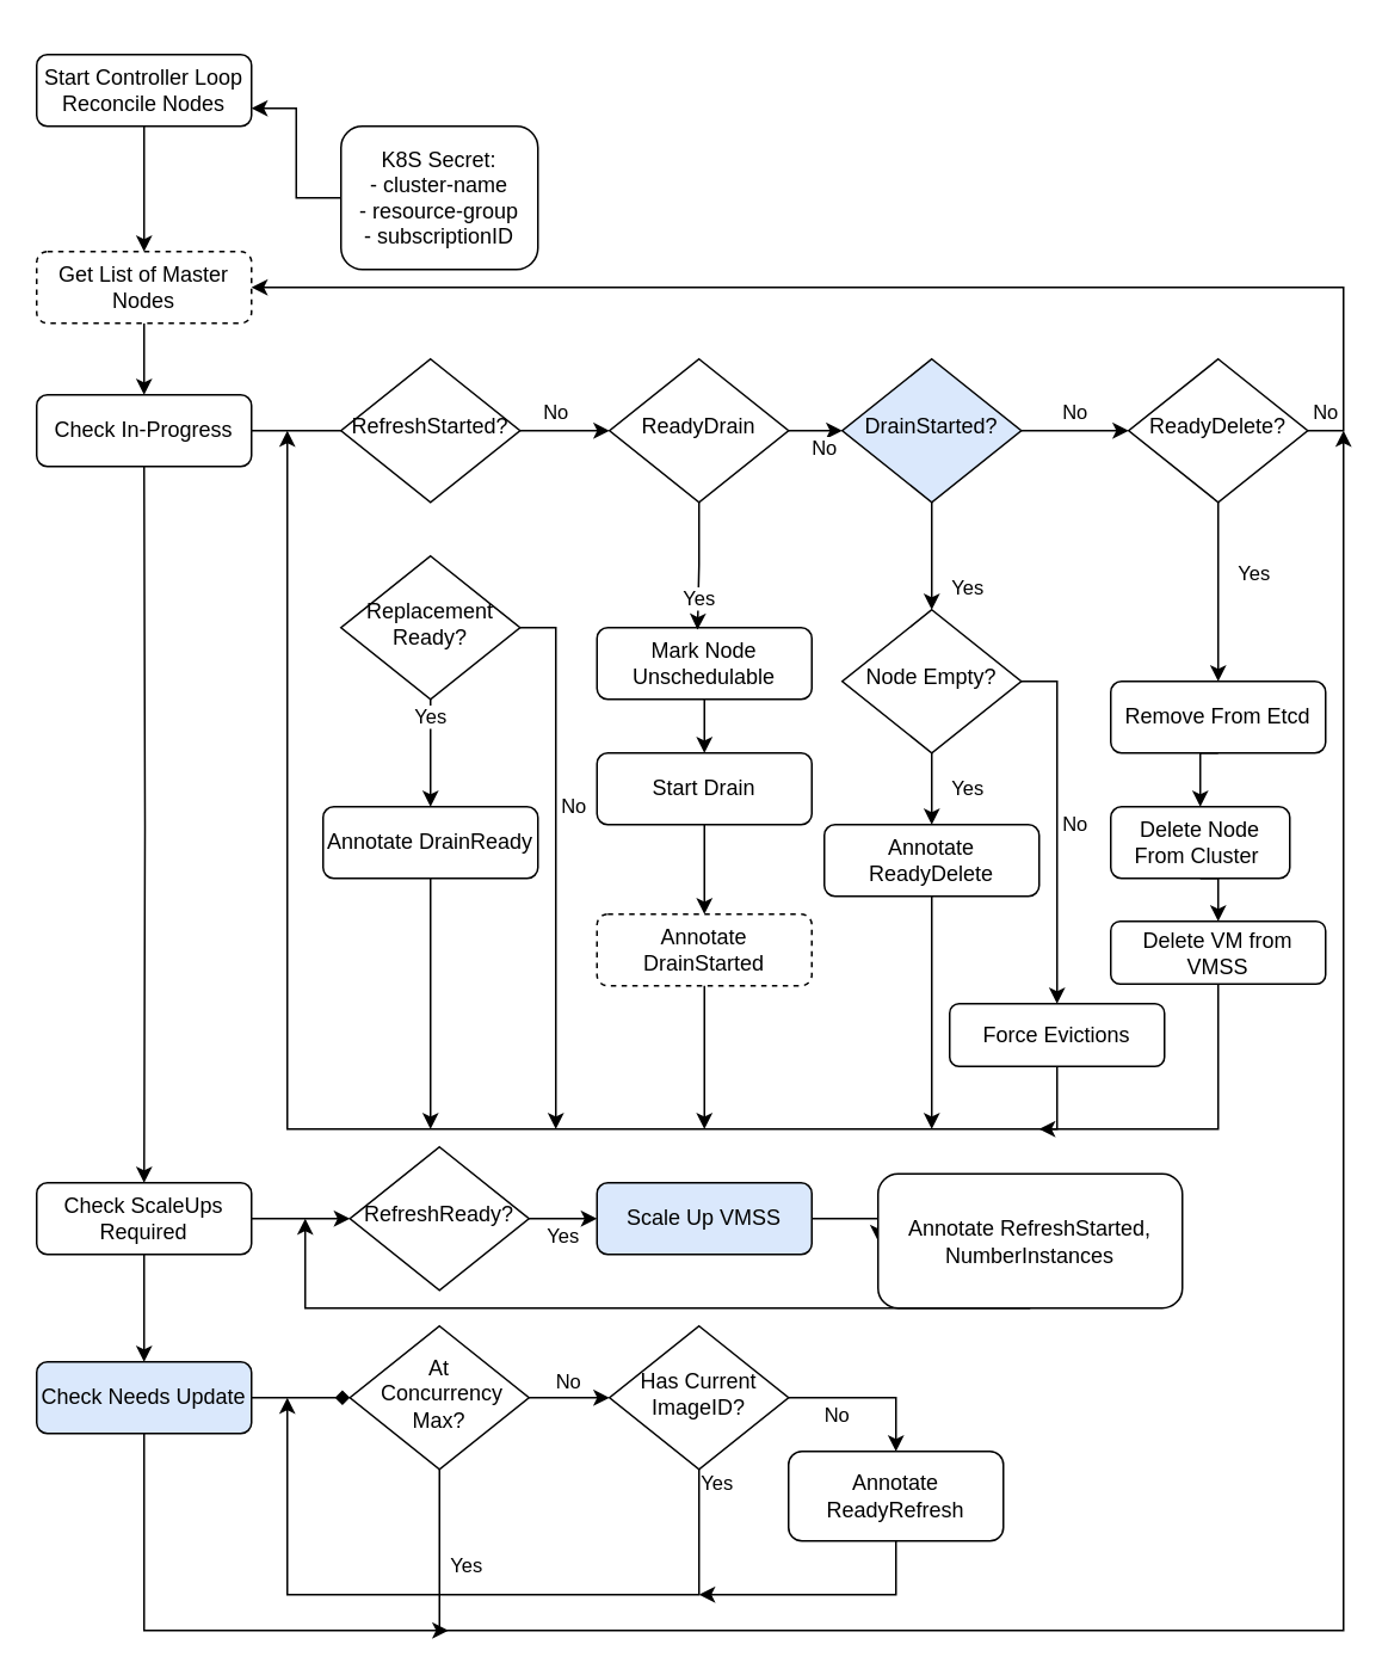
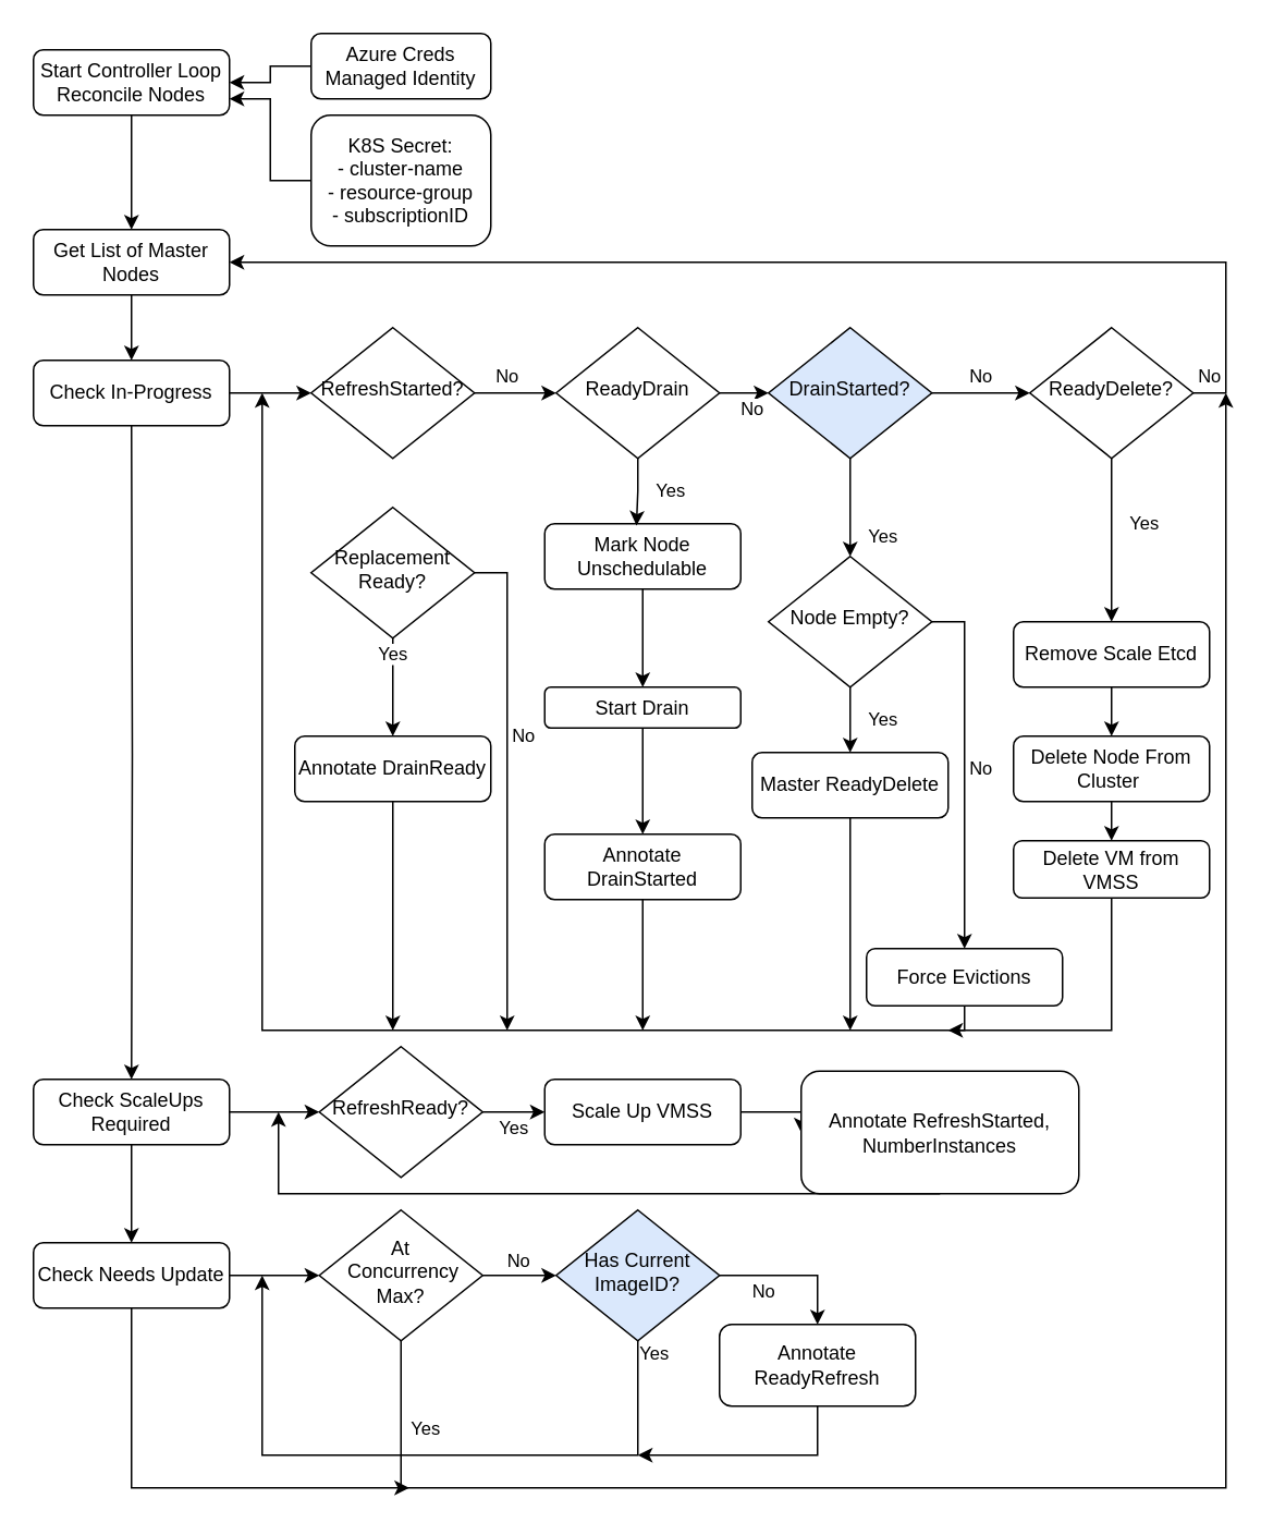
+ <mxCell id="4" value="Azure Creds Managed Identity" style="rounded=1;whiteSpace=wrap;html=1;fontSize=12;glass=0;strokeWidth=1;shadow=0;" parent="1" vertex="1"><mxGeometry x="190" y="20" width="110" height="40" as="geometry" /></mxCell>
+ <mxCell id="3" style="edgeStyle=orthogonalEdgeStyle;rounded=0;orthogonalLoop=1;jettySize=auto;html=1;entryX=1;entryY=0.5;entryDx=0;entryDy=0;" parent="1" source="4" target="2" edge="1"><mxGeometry relative="1" as="geometry" /></mxCell>
- <mxCell id="6" value="Get List of Master Nodes" style="rounded=1;whiteSpace=wrap;html=1;fontSize=12;glass=0;strokeWidth=1;shadow=0;dashed=1;" parent="1" vertex="1"><mxGeometry x="20" y="140" width="120" height="40" as="geometry" /></mxCell>
+ <mxCell id="6" value="Get List of Master Nodes" style="rounded=1;whiteSpace=wrap;html=1;fontSize=12;glass=0;strokeWidth=1;shadow=0;" parent="1" vertex="1"><mxGeometry x="20" y="140" width="120" height="40" as="geometry" /></mxCell>
- <mxCell id="54" style="edgeStyle=orthogonalEdgeStyle;rounded=0;orthogonalLoop=1;jettySize=auto;html=1;exitX=1;exitY=0.5;exitDx=0;exitDy=0;entryX=0;entryY=0.5;entryDx=0;entryDy=0;endArrow=none;" parent="1" source="49" target="8" edge="1"><mxGeometry relative="1" as="geometry"><mxPoint x="90" y="680" as="sourcePoint" /><mxPoint x="90" y="725" as="targetPoint" /></mxGeometry></mxCell>
+ <mxCell id="54" style="edgeStyle=orthogonalEdgeStyle;rounded=0;orthogonalLoop=1;jettySize=auto;html=1;exitX=1;exitY=0.5;exitDx=0;exitDy=0;entryX=0;entryY=0.5;entryDx=0;entryDy=0;" parent="1" source="49" target="8" edge="1"><mxGeometry relative="1" as="geometry"><mxPoint x="90" y="680" as="sourcePoint" /><mxPoint x="90" y="725" as="targetPoint" /></mxGeometry></mxCell>
- <mxCell id="16" value="Mark Node Unschedulable" style="rounded=1;whiteSpace=wrap;html=1;fontSize=12;glass=0;strokeWidth=1;shadow=0;" parent="1" vertex="1"><mxGeometry x="333" y="350" width="120" height="40" as="geometry" /></mxCell>
+ <mxCell id="16" value="Mark Node Unschedulable" style="rounded=1;whiteSpace=wrap;html=1;fontSize=12;glass=0;strokeWidth=1;shadow=0;" parent="1" vertex="1"><mxGeometry x="333" y="320" width="120" height="40" as="geometry" /></mxCell>
- <mxCell id="19" value="Remove From Etcd" style="rounded=1;whiteSpace=wrap;html=1;fontSize=12;glass=0;strokeWidth=1;shadow=0;" parent="1" vertex="1"><mxGeometry x="620" y="380" width="120" height="40" as="geometry" /></mxCell>
+ <mxCell id="19" value="Remove Scale Etcd" style="rounded=1;whiteSpace=wrap;html=1;fontSize=12;glass=0;strokeWidth=1;shadow=0;" parent="1" vertex="1"><mxGeometry x="620" y="380" width="120" height="40" as="geometry" /></mxCell>
- <mxCell id="21" value="Start Drain" style="rounded=1;whiteSpace=wrap;html=1;fontSize=12;glass=0;strokeWidth=1;shadow=0;" parent="1" vertex="1"><mxGeometry x="333" y="420" width="120" height="40" as="geometry" /></mxCell>
+ <mxCell id="21" value="Start Drain" style="rounded=1;whiteSpace=wrap;html=1;fontSize=12;glass=0;strokeWidth=1;shadow=0;" parent="1" vertex="1"><mxGeometry x="333" y="420" width="120" height="25" as="geometry" /></mxCell>
- <mxCell id="30" value="Delete Node From Cluster&amp;nbsp;" style="rounded=1;whiteSpace=wrap;html=1;fontSize=12;glass=0;strokeWidth=1;shadow=0;" parent="1" vertex="1"><mxGeometry x="620" y="450" width="100" height="40" as="geometry" /></mxCell>
+ <mxCell id="30" value="Delete Node From Cluster&amp;nbsp;" style="rounded=1;whiteSpace=wrap;html=1;fontSize=12;glass=0;strokeWidth=1;shadow=0;" parent="1" vertex="1"><mxGeometry x="620" y="450" width="120" height="40" as="geometry" /></mxCell>
- <mxCell id="32" value="Annotate ReadyDelete" style="rounded=1;whiteSpace=wrap;html=1;fontSize=12;glass=0;strokeWidth=1;shadow=0;" parent="1" vertex="1"><mxGeometry x="460" y="460" width="120" height="40" as="geometry" /></mxCell>
+ <mxCell id="32" value="Master ReadyDelete" style="rounded=1;whiteSpace=wrap;html=1;fontSize=12;glass=0;strokeWidth=1;shadow=0;" parent="1" vertex="1"><mxGeometry x="460" y="460" width="120" height="40" as="geometry" /></mxCell>
- <mxCell id="22" value="Annotate DrainStarted" style="rounded=1;whiteSpace=wrap;html=1;fontSize=12;glass=0;strokeWidth=1;shadow=0;dashed=1;" parent="1" vertex="1"><mxGeometry x="333" y="510" width="120" height="40" as="geometry" /></mxCell>
+ <mxCell id="22" value="Annotate DrainStarted" style="rounded=1;whiteSpace=wrap;html=1;fontSize=12;glass=0;strokeWidth=1;shadow=0;" parent="1" vertex="1"><mxGeometry x="333" y="510" width="120" height="40" as="geometry" /></mxCell>
- <mxCell id="41" value="Force Evictions" style="rounded=1;whiteSpace=wrap;html=1;fontSize=12;glass=0;strokeWidth=1;shadow=0;" parent="1" vertex="1"><mxGeometry x="530" y="560" width="120" height="35" as="geometry" /></mxCell>
+ <mxCell id="41" value="Force Evictions" style="rounded=1;whiteSpace=wrap;html=1;fontSize=12;glass=0;strokeWidth=1;shadow=0;" parent="1" vertex="1"><mxGeometry x="530" y="580" width="120" height="35" as="geometry" /></mxCell>
- <mxCell id="47" value="Scale Up VMSS" style="rounded=1;whiteSpace=wrap;html=1;fontSize=12;glass=0;strokeWidth=1;shadow=0;fillColor=#dae8fc;" parent="1" vertex="1"><mxGeometry x="333" y="660" width="120" height="40" as="geometry" /></mxCell>
+ <mxCell id="47" value="Scale Up VMSS" style="rounded=1;whiteSpace=wrap;html=1;fontSize=12;glass=0;strokeWidth=1;shadow=0;" parent="1" vertex="1"><mxGeometry x="333" y="660" width="120" height="40" as="geometry" /></mxCell>
- <mxCell id="51" value="Check Needs Update" style="rounded=1;whiteSpace=wrap;html=1;fontSize=12;glass=0;strokeWidth=1;shadow=0;fillColor=#dae8fc;" parent="1" vertex="1"><mxGeometry x="20" y="760" width="120" height="40" as="geometry" /></mxCell>
+ <mxCell id="51" value="Check Needs Update" style="rounded=1;whiteSpace=wrap;html=1;fontSize=12;glass=0;strokeWidth=1;shadow=0;" parent="1" vertex="1"><mxGeometry x="20" y="760" width="120" height="40" as="geometry" /></mxCell>
- <mxCell id="59" style="edgeStyle=orthogonalEdgeStyle;rounded=0;orthogonalLoop=1;jettySize=auto;html=1;entryX=0;entryY=0.5;entryDx=0;entryDy=0;exitX=1;exitY=0.5;exitDx=0;exitDy=0;endArrow=diamond;" parent="1" source="51" target="57" edge="1"><mxGeometry relative="1" as="geometry"><mxPoint x="160" y="760" as="sourcePoint" /><mxPoint x="90" y="770" as="targetPoint" /></mxGeometry></mxCell>
+ <mxCell id="59" style="edgeStyle=orthogonalEdgeStyle;rounded=0;orthogonalLoop=1;jettySize=auto;html=1;entryX=0;entryY=0.5;entryDx=0;entryDy=0;exitX=1;exitY=0.5;exitDx=0;exitDy=0;" parent="1" source="51" target="57" edge="1"><mxGeometry relative="1" as="geometry"><mxPoint x="160" y="760" as="sourcePoint" /><mxPoint x="90" y="770" as="targetPoint" /></mxGeometry></mxCell>
- <mxCell id="31" value="Has Current ImageID?" style="rhombus;whiteSpace=wrap;html=1;shadow=0;fontFamily=Helvetica;fontSize=12;align=center;strokeWidth=1;spacing=6;spacingTop=-4;" parent="1" vertex="1"><mxGeometry x="340" y="740" width="100" height="80" as="geometry" /></mxCell>
+ <mxCell id="31" value="Has Current ImageID?" style="rhombus;whiteSpace=wrap;html=1;shadow=0;fontFamily=Helvetica;fontSize=12;align=center;strokeWidth=1;spacing=6;spacingTop=-4;fillColor=#dae8fc;" parent="1" vertex="1"><mxGeometry x="340" y="740" width="100" height="80" as="geometry" /></mxCell>
